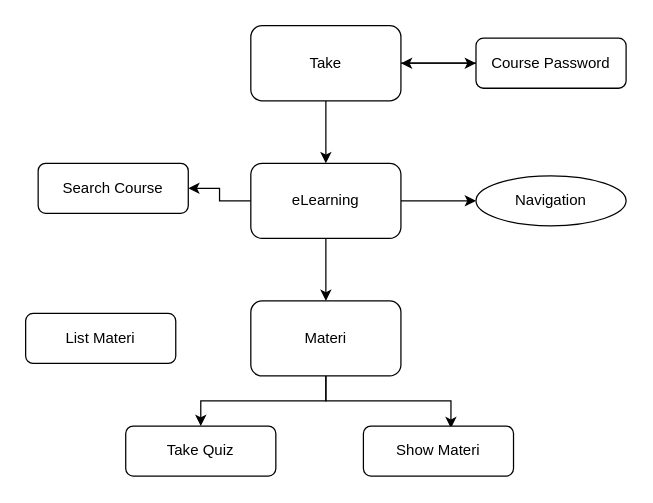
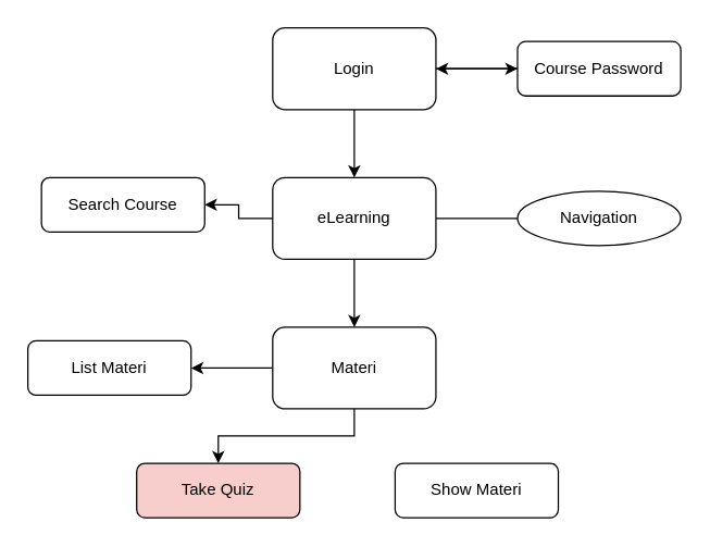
- <mxCell id="4" value="Take" style="rounded=1;whiteSpace=wrap;html=1;" vertex="1" parent="1"><mxGeometry x="200" y="20" width="120" height="60" as="geometry" /></mxCell>
+ <mxCell id="4" value="Login" style="rounded=1;whiteSpace=wrap;html=1;" vertex="1" parent="1"><mxGeometry x="200" y="20" width="120" height="60" as="geometry" /></mxCell>
- <mxCell id="7" style="edgeStyle=orthogonalEdgeStyle;rounded=0;orthogonalLoop=1;jettySize=auto;html=1;entryX=0;entryY=0.5;entryDx=0;entryDy=0;" edge="1" parent="1" source="10" target="11"><mxGeometry relative="1" as="geometry" /></mxCell>
+ <mxCell id="7" style="edgeStyle=orthogonalEdgeStyle;rounded=0;orthogonalLoop=1;jettySize=auto;html=1;entryX=0;entryY=0.5;entryDx=0;entryDy=0;endArrow=none;" edge="1" parent="1" source="10" target="11"><mxGeometry relative="1" as="geometry" /></mxCell>
+ <mxCell id="13" style="edgeStyle=orthogonalEdgeStyle;rounded=0;orthogonalLoop=1;jettySize=auto;html=1;entryX=1;entryY=0.5;entryDx=0;entryDy=0;" edge="1" parent="1" source="16" target="17"><mxGeometry relative="1" as="geometry" /></mxCell>
- <mxCell id="15" style="edgeStyle=orthogonalEdgeStyle;rounded=0;orthogonalLoop=1;jettySize=auto;html=1;entryX=0.583;entryY=0.043;entryDx=0;entryDy=0;entryPerimeter=0;" edge="1" parent="1" source="16" target="19"><mxGeometry relative="1" as="geometry" /></mxCell>
- <mxCell id="18" value="Take Quiz" style="rounded=1;whiteSpace=wrap;html=1;" vertex="1" parent="1"><mxGeometry x="100" y="340" width="120" height="40" as="geometry" /></mxCell>
+ <mxCell id="18" value="Take Quiz" style="rounded=1;whiteSpace=wrap;html=1;fillColor=#f8cecc;" vertex="1" parent="1"><mxGeometry x="100" y="340" width="120" height="40" as="geometry" /></mxCell>
